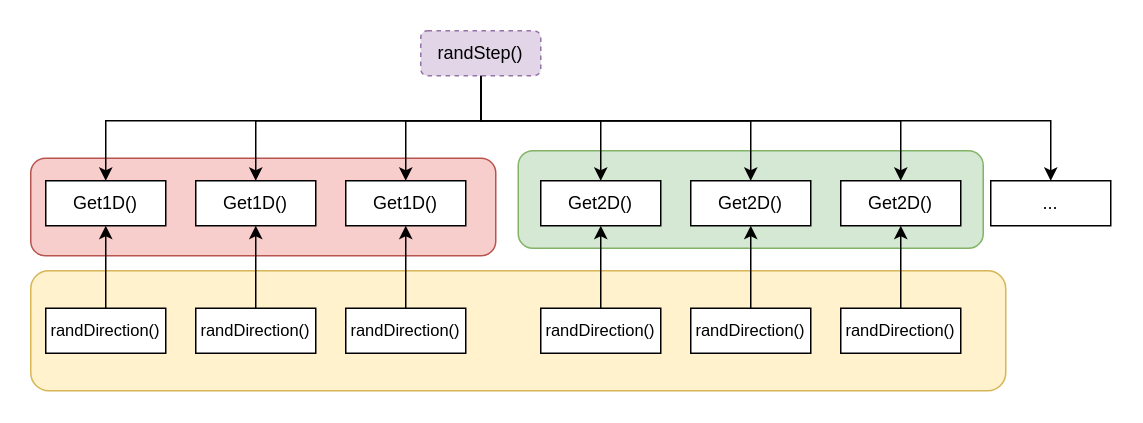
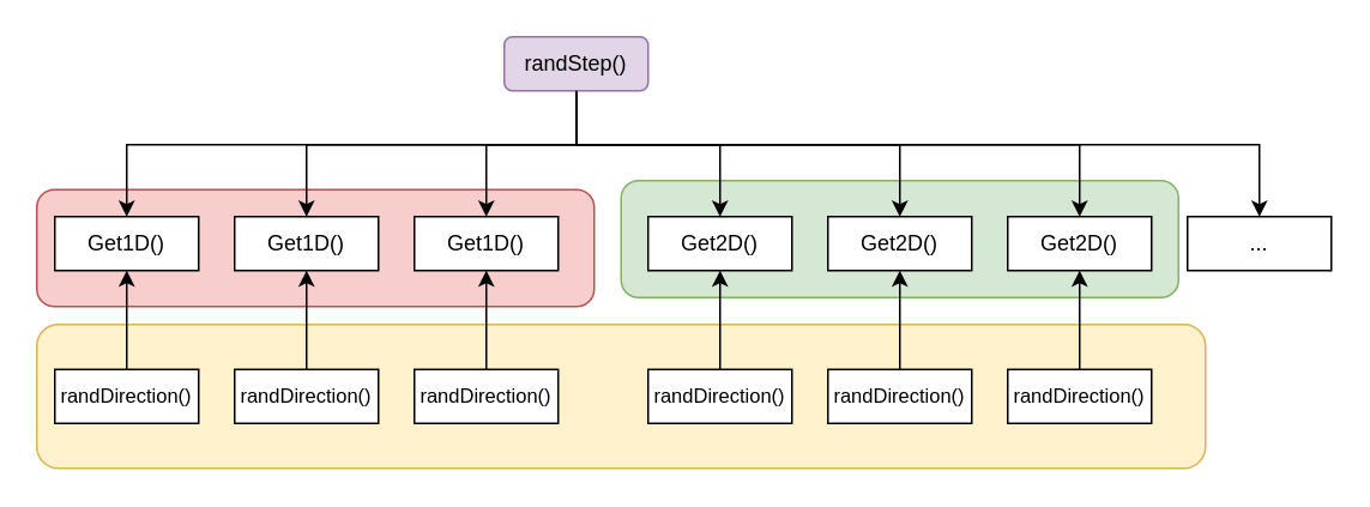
- <mxCell id="11" value="randStep()" style="whiteSpace=wrap;html=1;rounded=1;fillColor=#e1d5e7;strokeColor=#9673a6;dashed=1;" vertex="1" parent="1"><mxGeometry x="280" y="20" width="80" height="30" as="geometry" /></mxCell>
+ <mxCell id="11" value="randStep()" style="whiteSpace=wrap;html=1;rounded=1;fillColor=#e1d5e7;strokeColor=#9673a6;" vertex="1" parent="1"><mxGeometry x="280" y="20" width="80" height="30" as="geometry" /></mxCell>
